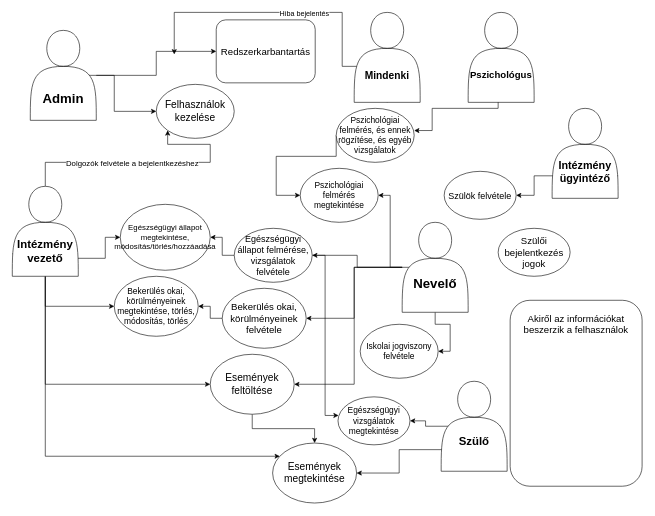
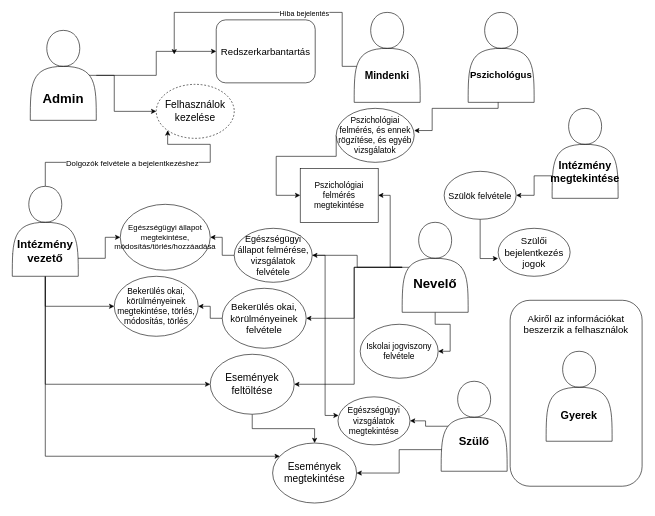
- <mxCell id="5" value="&lt;font style=&quot;font-size: 17px&quot;&gt;Felhasználok kezelése&lt;br&gt;&lt;/font&gt;" style="ellipse;whiteSpace=wrap;html=1;" parent="1" vertex="1"><mxGeometry x="260" y="140" width="130" height="90" as="geometry" /></mxCell>
+ <mxCell id="5" value="&lt;font style=&quot;font-size: 17px&quot;&gt;Felhasználok kezelése&lt;br&gt;&lt;/font&gt;" style="ellipse;whiteSpace=wrap;html=1;dashed=1;" parent="1" vertex="1"><mxGeometry x="260" y="140" width="130" height="90" as="geometry" /></mxCell>
- <mxCell id="36" value="&lt;div&gt;&lt;b&gt;&lt;font style=&quot;font-size: 18px&quot;&gt;&lt;br&gt;&lt;/font&gt;&lt;/b&gt;&lt;/div&gt;&lt;div&gt;&lt;b&gt;&lt;font style=&quot;font-size: 18px&quot;&gt;&lt;br&gt;&lt;/font&gt;&lt;/b&gt;&lt;/div&gt;&lt;div&gt;&lt;b&gt;&lt;font style=&quot;font-size: 18px&quot;&gt;&lt;br&gt;&lt;/font&gt;&lt;/b&gt;&lt;/div&gt;&lt;div&gt;&lt;b&gt;&lt;font style=&quot;font-size: 18px&quot;&gt;Intézmény ügyintéző&lt;/font&gt;&lt;/b&gt;&lt;/div&gt;" style="shape=actor;whiteSpace=wrap;html=1;" parent="1" vertex="1"><mxGeometry x="920" y="180" width="110" height="150" as="geometry" /></mxCell>
+ <mxCell id="36" value="&lt;div&gt;&lt;b&gt;&lt;font style=&quot;font-size: 18px&quot;&gt;&lt;br&gt;&lt;/font&gt;&lt;/b&gt;&lt;/div&gt;&lt;div&gt;&lt;b&gt;&lt;font style=&quot;font-size: 18px&quot;&gt;&lt;br&gt;&lt;/font&gt;&lt;/b&gt;&lt;/div&gt;&lt;div&gt;&lt;b&gt;&lt;font style=&quot;font-size: 18px&quot;&gt;&lt;br&gt;&lt;/font&gt;&lt;/b&gt;&lt;/div&gt;&lt;div&gt;&lt;b&gt;&lt;font style=&quot;font-size: 18px&quot;&gt;Intézmény megtekintése&lt;/font&gt;&lt;/b&gt;&lt;/div&gt;" style="shape=actor;whiteSpace=wrap;html=1;" parent="1" vertex="1"><mxGeometry x="920" y="180" width="110" height="150" as="geometry" /></mxCell>
- <mxCell id="42" value="&lt;font style=&quot;font-size: 14px&quot;&gt;&lt;span&gt;Pszichológiai felmérés megtekintése&lt;br&gt;&lt;/span&gt;&lt;/font&gt;" style="ellipse;whiteSpace=wrap;html=1;" parent="1" vertex="1"><mxGeometry x="500" y="280" width="130" height="90" as="geometry" /></mxCell>
+ <mxCell id="42" value="&lt;font style=&quot;font-size: 14px&quot;&gt;&lt;span&gt;Pszichológiai felmérés megtekintése&lt;br&gt;&lt;/span&gt;&lt;/font&gt;" style="whiteSpace=wrap;html=1;rounded=0;" parent="1" vertex="1"><mxGeometry x="500" y="280" width="130" height="90" as="geometry" /></mxCell>
+ <mxCell id="45" style="edgeStyle=orthogonalEdgeStyle;rounded=0;orthogonalLoop=1;jettySize=auto;html=1;entryX=-0.001;entryY=0.63;entryDx=0;entryDy=0;entryPerimeter=0;fontSize=13;" parent="1" source="46" target="47" edge="1"><mxGeometry relative="1" as="geometry" /></mxCell>
+ <mxCell id="38" value="&lt;b&gt;&lt;br&gt;&lt;/b&gt;&lt;div&gt;&lt;b&gt;&lt;br&gt;&lt;/b&gt;&lt;/div&gt;&lt;div&gt;&lt;b&gt;&lt;font style=&quot;font-size: 16px&quot;&gt;&lt;br&gt;&lt;/font&gt;&lt;/b&gt;&lt;/div&gt;&lt;div&gt;&lt;b&gt;&lt;font style=&quot;font-size: 16px&quot;&gt;&lt;br&gt;&lt;/font&gt;&lt;/b&gt;&lt;/div&gt;&lt;div&gt;&lt;b&gt;&lt;font style=&quot;font-size: 18px&quot;&gt;Gyerek&lt;/font&gt;&lt;/b&gt;&lt;/div&gt;" style="shape=actor;whiteSpace=wrap;html=1;" parent="1" vertex="1"><mxGeometry x="910" y="585" width="110" height="150" as="geometry" /></mxCell>
